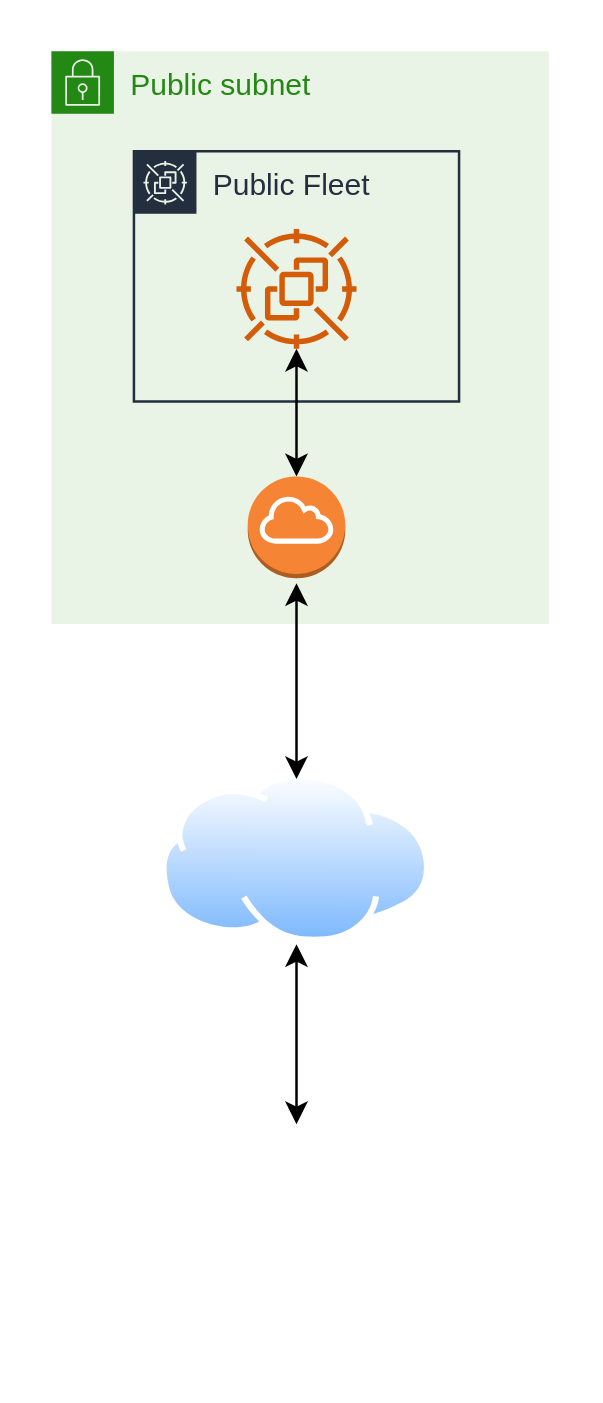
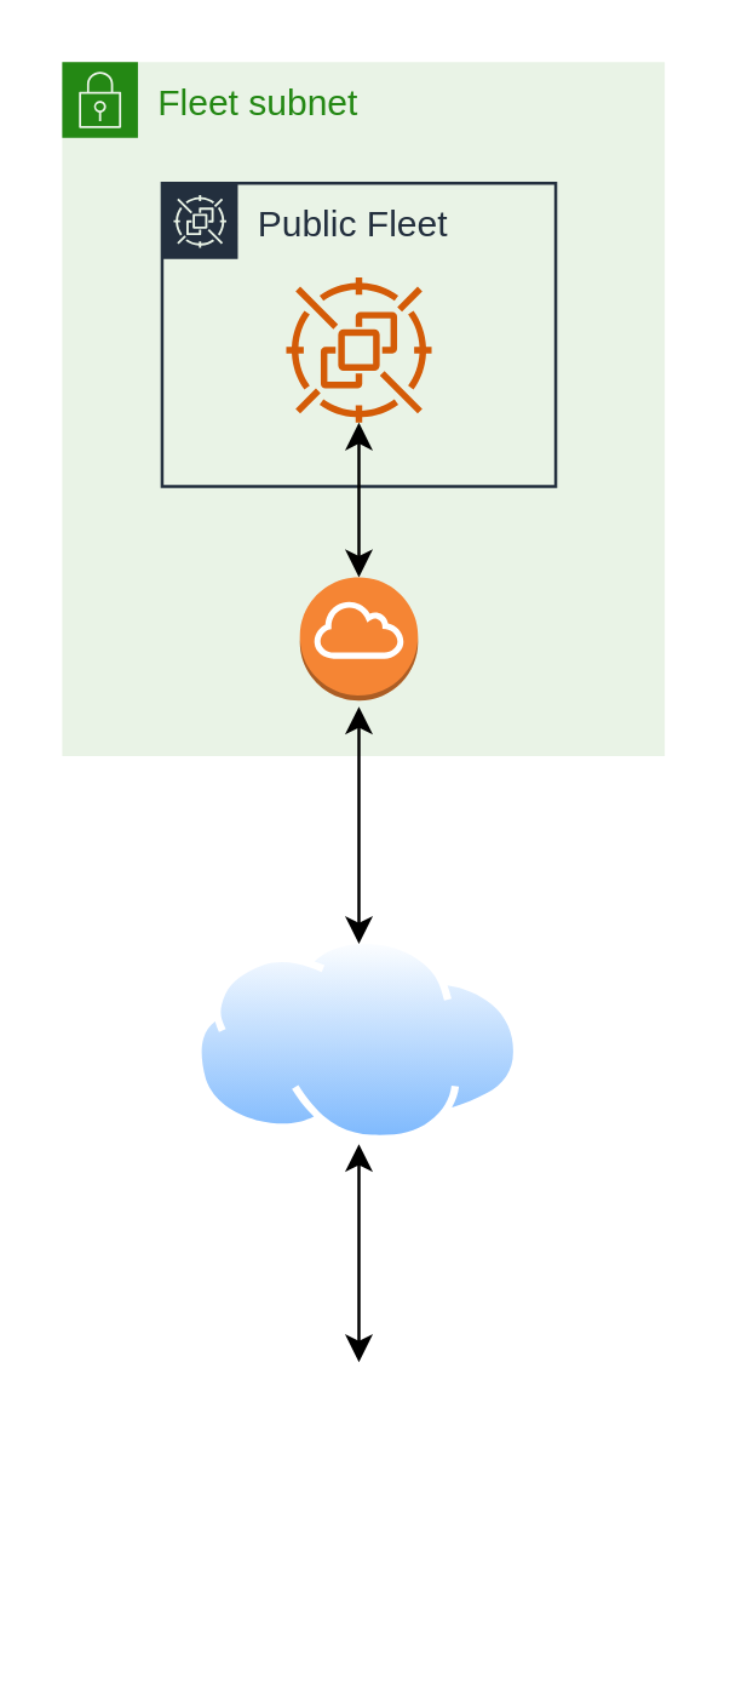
- <mxCell id="5" value="Public subnet" style="points=[[0,0],[0.25,0],[0.5,0],[0.75,0],[1,0],[1,0.25],[1,0.5],[1,0.75],[1,1],[0.75,1],[0.5,1],[0.25,1],[0,1],[0,0.75],[0,0.5],[0,0.25]];outlineConnect=0;gradientColor=none;html=1;whiteSpace=wrap;fontSize=12;fontStyle=0;container=1;pointerEvents=0;collapsible=0;recursiveResize=0;shape=mxgraph.aws4.group;grIcon=mxgraph.aws4.group_security_group;grStroke=0;strokeColor=#248814;fillColor=#E9F3E6;verticalAlign=top;align=left;spacingLeft=30;fontColor=#248814;dashed=0;" vertex="1" parent="1"><mxGeometry x="20" y="20" width="199" height="229" as="geometry" /></mxCell>
+ <mxCell id="5" value="Fleet subnet" style="points=[[0,0],[0.25,0],[0.5,0],[0.75,0],[1,0],[1,0.25],[1,0.5],[1,0.75],[1,1],[0.75,1],[0.5,1],[0.25,1],[0,1],[0,0.75],[0,0.5],[0,0.25]];outlineConnect=0;gradientColor=none;html=1;whiteSpace=wrap;fontSize=12;fontStyle=0;container=1;pointerEvents=0;collapsible=0;recursiveResize=0;shape=mxgraph.aws4.group;grIcon=mxgraph.aws4.group_security_group;grStroke=0;strokeColor=#248814;fillColor=#E9F3E6;verticalAlign=top;align=left;spacingLeft=30;fontColor=#248814;dashed=0;" vertex="1" parent="1"><mxGeometry x="20" y="20" width="199" height="229" as="geometry" /></mxCell>
